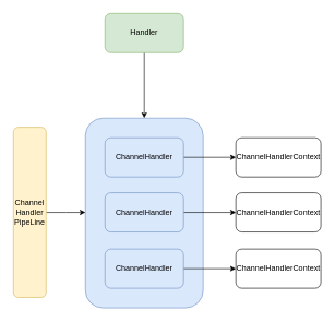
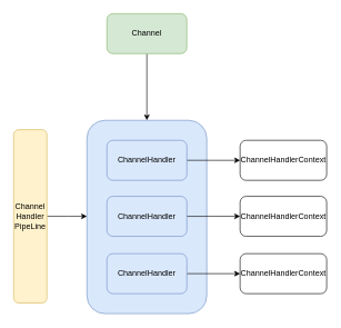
- <mxCell id="3" value="Handler" style="rounded=1;whiteSpace=wrap;html=1;fillColor=#d5e8d4;strokeColor=#82b366;" vertex="1" parent="1"><mxGeometry x="160" y="20" width="120" height="60" as="geometry" /></mxCell>
+ <mxCell id="3" value="Channel" style="rounded=1;whiteSpace=wrap;html=1;fillColor=#d5e8d4;strokeColor=#82b366;" vertex="1" parent="1"><mxGeometry x="160" y="20" width="120" height="60" as="geometry" /></mxCell>
